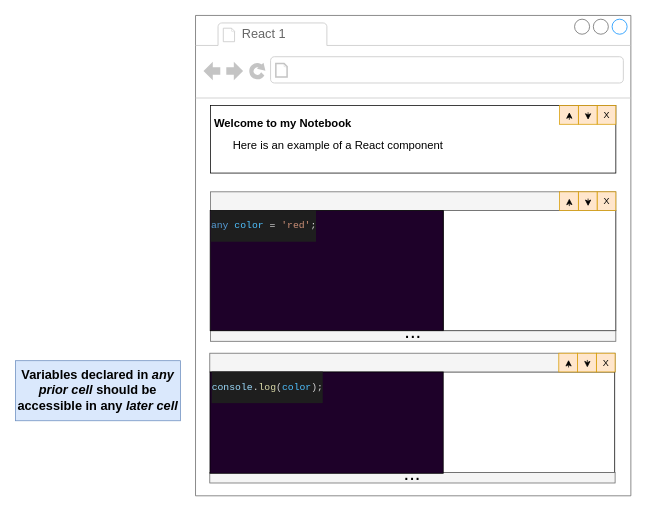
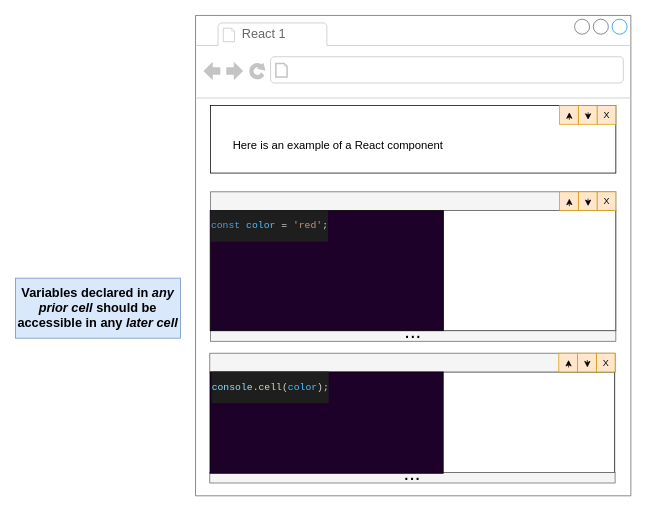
- <mxCell id="6" value="Welcome to my Notebook" style="text;html=1;strokeColor=none;fillColor=none;align=left;verticalAlign=middle;whiteSpace=wrap;rounded=0;fontSize=15;fontStyle=1" vertex="1" parent="2"><mxGeometry x="22.5" y="132.5" width="220" height="20" as="geometry" /></mxCell>
- <mxCell id="33" value="&lt;meta charset=&quot;utf-8&quot; style=&quot;font-size: 13px;&quot;&gt;&lt;div style=&quot;color: rgb(212, 212, 212); background-color: rgb(30, 30, 30); font-family: menlo, monaco, &amp;quot;courier new&amp;quot;, monospace; font-weight: normal; font-size: 13px; line-height: 42px;&quot;&gt;&lt;div style=&quot;font-size: 13px;&quot;&gt;&lt;span style=&quot;color: rgb(86, 156, 214); font-size: 13px;&quot;&gt;any&lt;/span&gt;&lt;span style=&quot;color: rgb(212, 212, 212); font-size: 13px;&quot;&gt; &lt;/span&gt;&lt;span style=&quot;color: rgb(79, 193, 255); font-size: 13px;&quot;&gt;color&lt;/span&gt;&lt;span style=&quot;color: rgb(212, 212, 212); font-size: 13px;&quot;&gt; = &lt;/span&gt;&lt;span style=&quot;color: rgb(206, 145, 120); font-size: 13px;&quot;&gt;'red'&lt;/span&gt;&lt;span style=&quot;color: rgb(212, 212, 212); font-size: 13px;&quot;&gt;;&lt;/span&gt;&lt;/div&gt;&lt;/div&gt;" style="text;whiteSpace=wrap;html=1;fontSize=13;" vertex="1" parent="2"><mxGeometry x="19" y="252.5" width="311" height="47.5" as="geometry" /></mxCell>
+ <mxCell id="33" value="&lt;meta charset=&quot;utf-8&quot; style=&quot;font-size: 13px;&quot;&gt;&lt;div style=&quot;color: rgb(212, 212, 212); background-color: rgb(30, 30, 30); font-family: menlo, monaco, &amp;quot;courier new&amp;quot;, monospace; font-weight: normal; font-size: 13px; line-height: 42px;&quot;&gt;&lt;div style=&quot;font-size: 13px;&quot;&gt;&lt;span style=&quot;color: rgb(86, 156, 214); font-size: 13px;&quot;&gt;const&lt;/span&gt;&lt;span style=&quot;color: rgb(212, 212, 212); font-size: 13px;&quot;&gt; &lt;/span&gt;&lt;span style=&quot;color: rgb(79, 193, 255); font-size: 13px;&quot;&gt;color&lt;/span&gt;&lt;span style=&quot;color: rgb(212, 212, 212); font-size: 13px;&quot;&gt; = &lt;/span&gt;&lt;span style=&quot;color: rgb(206, 145, 120); font-size: 13px;&quot;&gt;'red'&lt;/span&gt;&lt;span style=&quot;color: rgb(212, 212, 212); font-size: 13px;&quot;&gt;;&lt;/span&gt;&lt;/div&gt;&lt;/div&gt;" style="text;whiteSpace=wrap;html=1;fontSize=13;" vertex="1" parent="2"><mxGeometry x="19" y="252.5" width="311" height="47.5" as="geometry" /></mxCell>
- <mxCell id="35" value="&lt;div style=&quot;color: rgb(212, 212, 212); background-color: rgb(30, 30, 30); font-family: menlo, monaco, &amp;quot;courier new&amp;quot;, monospace; font-size: 13px; line-height: 42px;&quot;&gt;&lt;span style=&quot;color: rgb(156, 220, 254); font-size: 13px;&quot;&gt;console&lt;/span&gt;.&lt;span style=&quot;color: rgb(220, 220, 170); font-size: 13px;&quot;&gt;log&lt;/span&gt;(&lt;span style=&quot;color: rgb(79, 193, 255); font-size: 13px;&quot;&gt;color&lt;/span&gt;);&lt;/div&gt;" style="text;html=1;strokeColor=none;fillColor=none;align=left;verticalAlign=middle;whiteSpace=wrap;rounded=0;fontSize=13;" vertex="1" parent="2"><mxGeometry x="19.5" y="477" width="320.5" height="35" as="geometry" /></mxCell>
+ <mxCell id="35" value="&lt;div style=&quot;color: rgb(212, 212, 212); background-color: rgb(30, 30, 30); font-family: menlo, monaco, &amp;quot;courier new&amp;quot;, monospace; font-size: 13px; line-height: 42px;&quot;&gt;&lt;span style=&quot;color: rgb(156, 220, 254); font-size: 13px;&quot;&gt;console&lt;/span&gt;.&lt;span style=&quot;color: rgb(220, 220, 170); font-size: 13px;&quot;&gt;cell&lt;/span&gt;(&lt;span style=&quot;color: rgb(79, 193, 255); font-size: 13px;&quot;&gt;color&lt;/span&gt;);&lt;/div&gt;" style="text;html=1;strokeColor=none;fillColor=none;align=left;verticalAlign=middle;whiteSpace=wrap;rounded=0;fontSize=13;" vertex="1" parent="2"><mxGeometry x="19.5" y="477" width="320.5" height="35" as="geometry" /></mxCell>
- <mxCell id="38" value="Variables declared in &lt;i style=&quot;font-size: 17px;&quot;&gt;any prior cell&lt;/i&gt;&amp;nbsp;should be accessible in any &lt;i style=&quot;font-size: 17px;&quot;&gt;later cell&lt;/i&gt;" style="rounded=0;whiteSpace=wrap;html=1;fillColor=#dae8fc;fontSize=17;align=center;strokeColor=#6c8ebf;fontStyle=1" vertex="1" parent="1"><mxGeometry x="20" y="480" width="220" height="80" as="geometry" /></mxCell>
+ <mxCell id="38" value="Variables declared in &lt;i style=&quot;font-size: 17px;&quot;&gt;any prior cell&lt;/i&gt;&amp;nbsp;should be accessible in any &lt;i style=&quot;font-size: 17px;&quot;&gt;later cell&lt;/i&gt;" style="rounded=0;whiteSpace=wrap;html=1;fillColor=#dae8fc;fontSize=17;align=center;strokeColor=#6c8ebf;fontStyle=1" vertex="1" parent="1"><mxGeometry x="20" y="370" width="220" height="80" as="geometry" /></mxCell>
